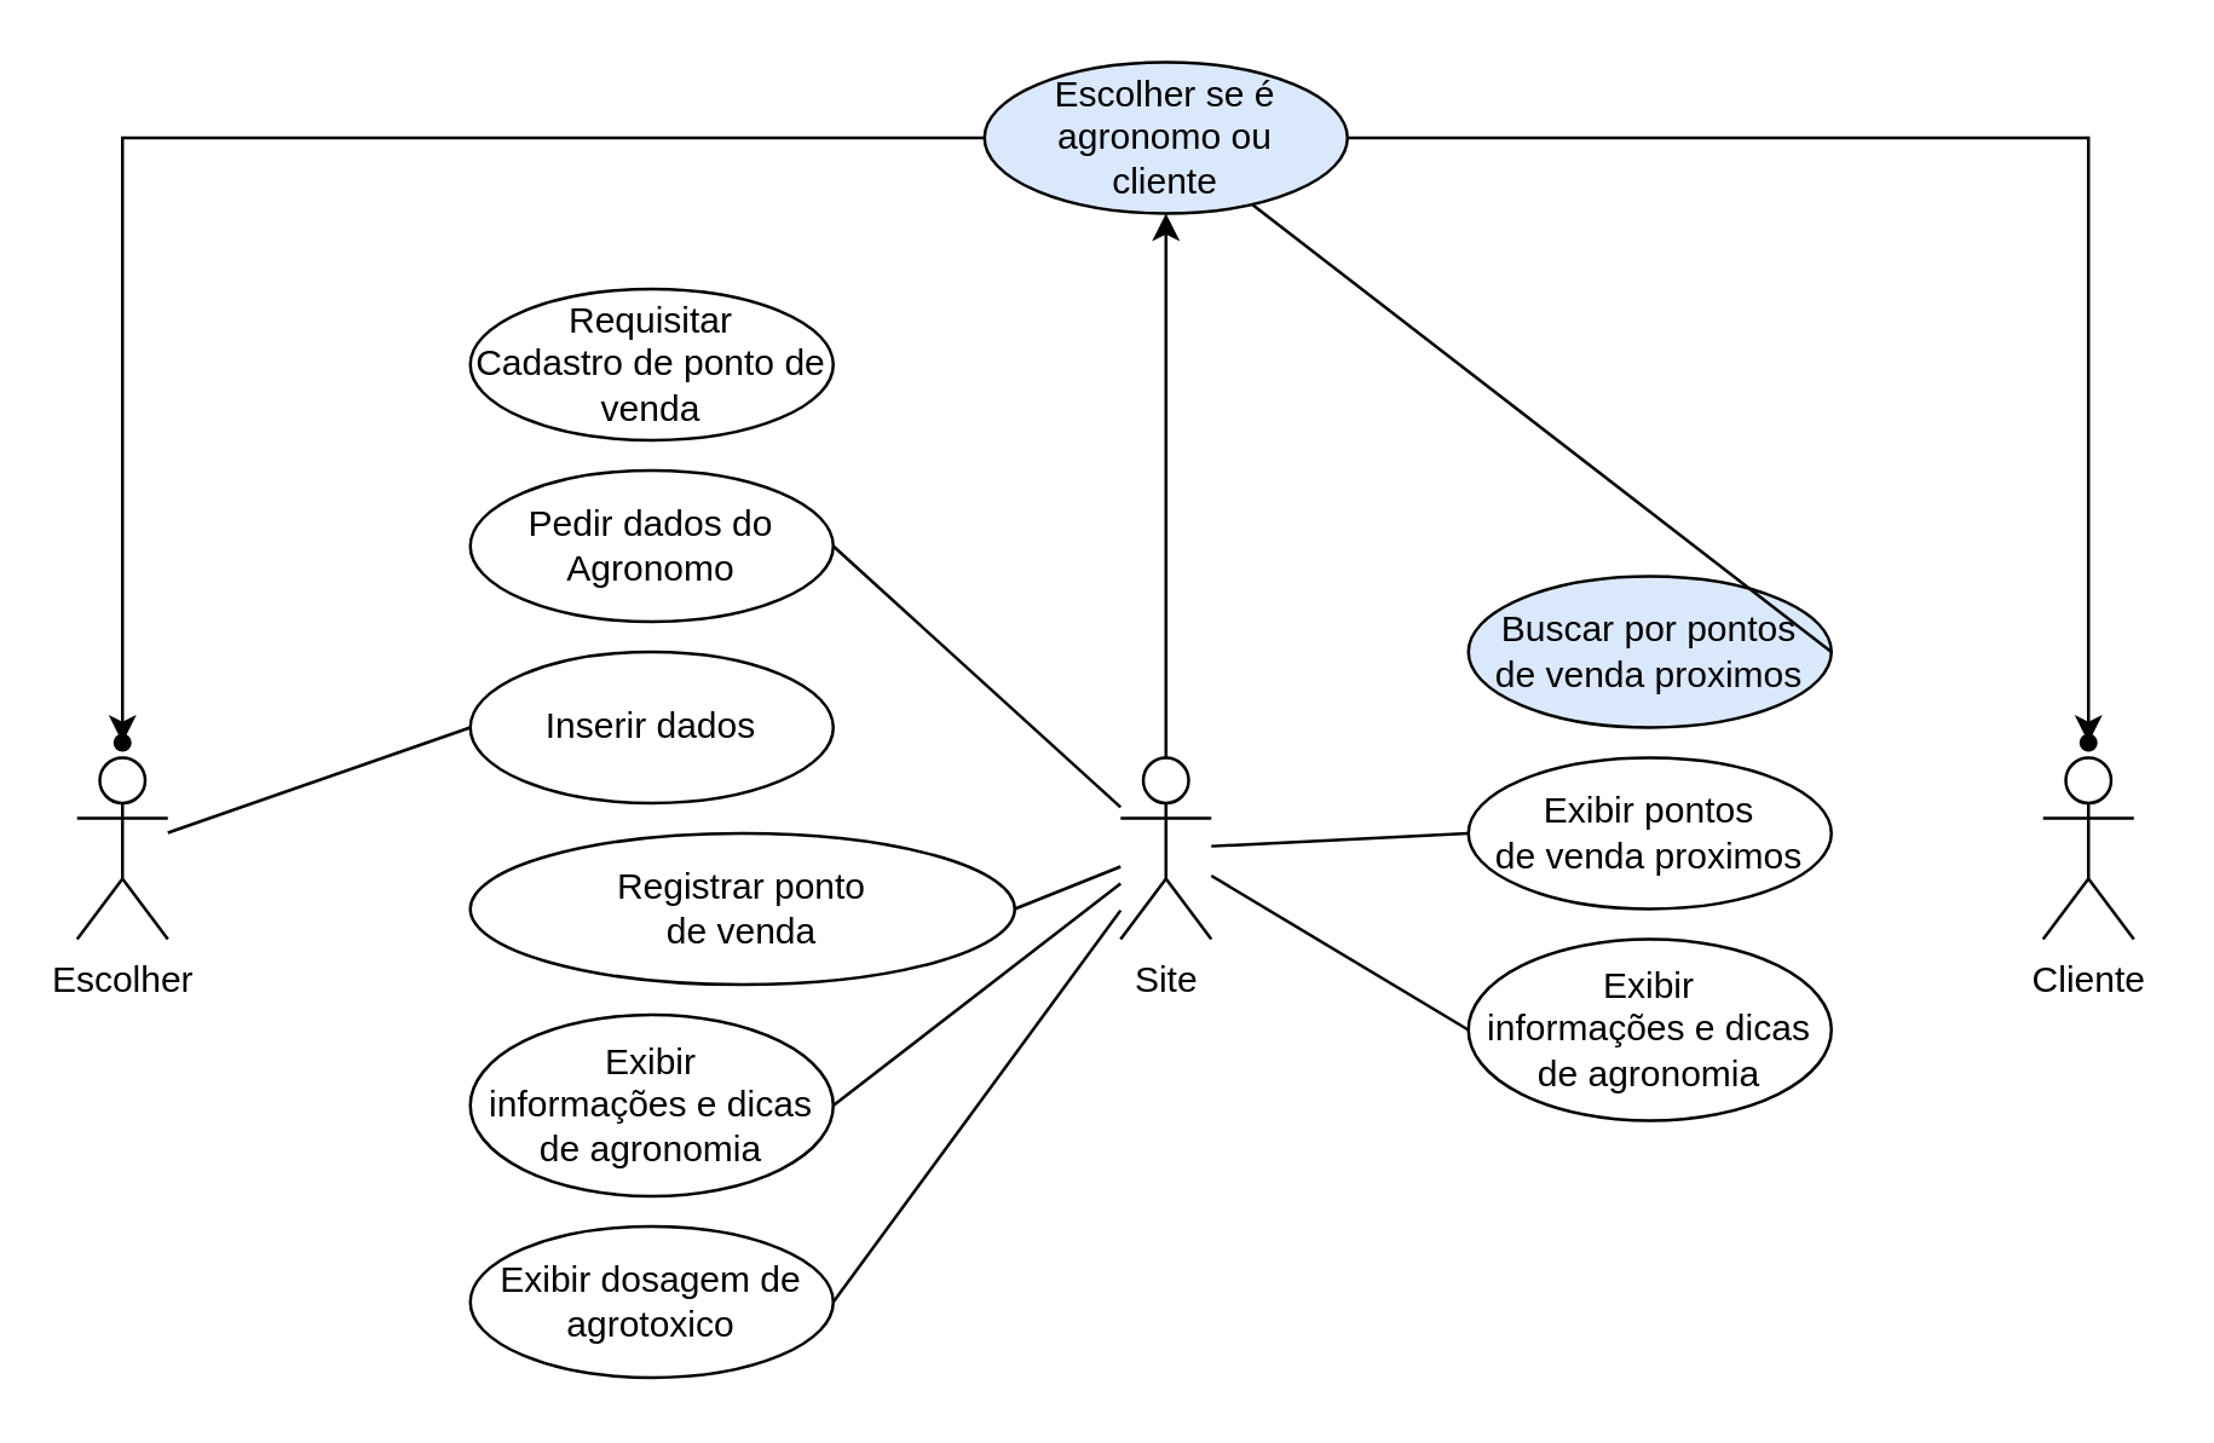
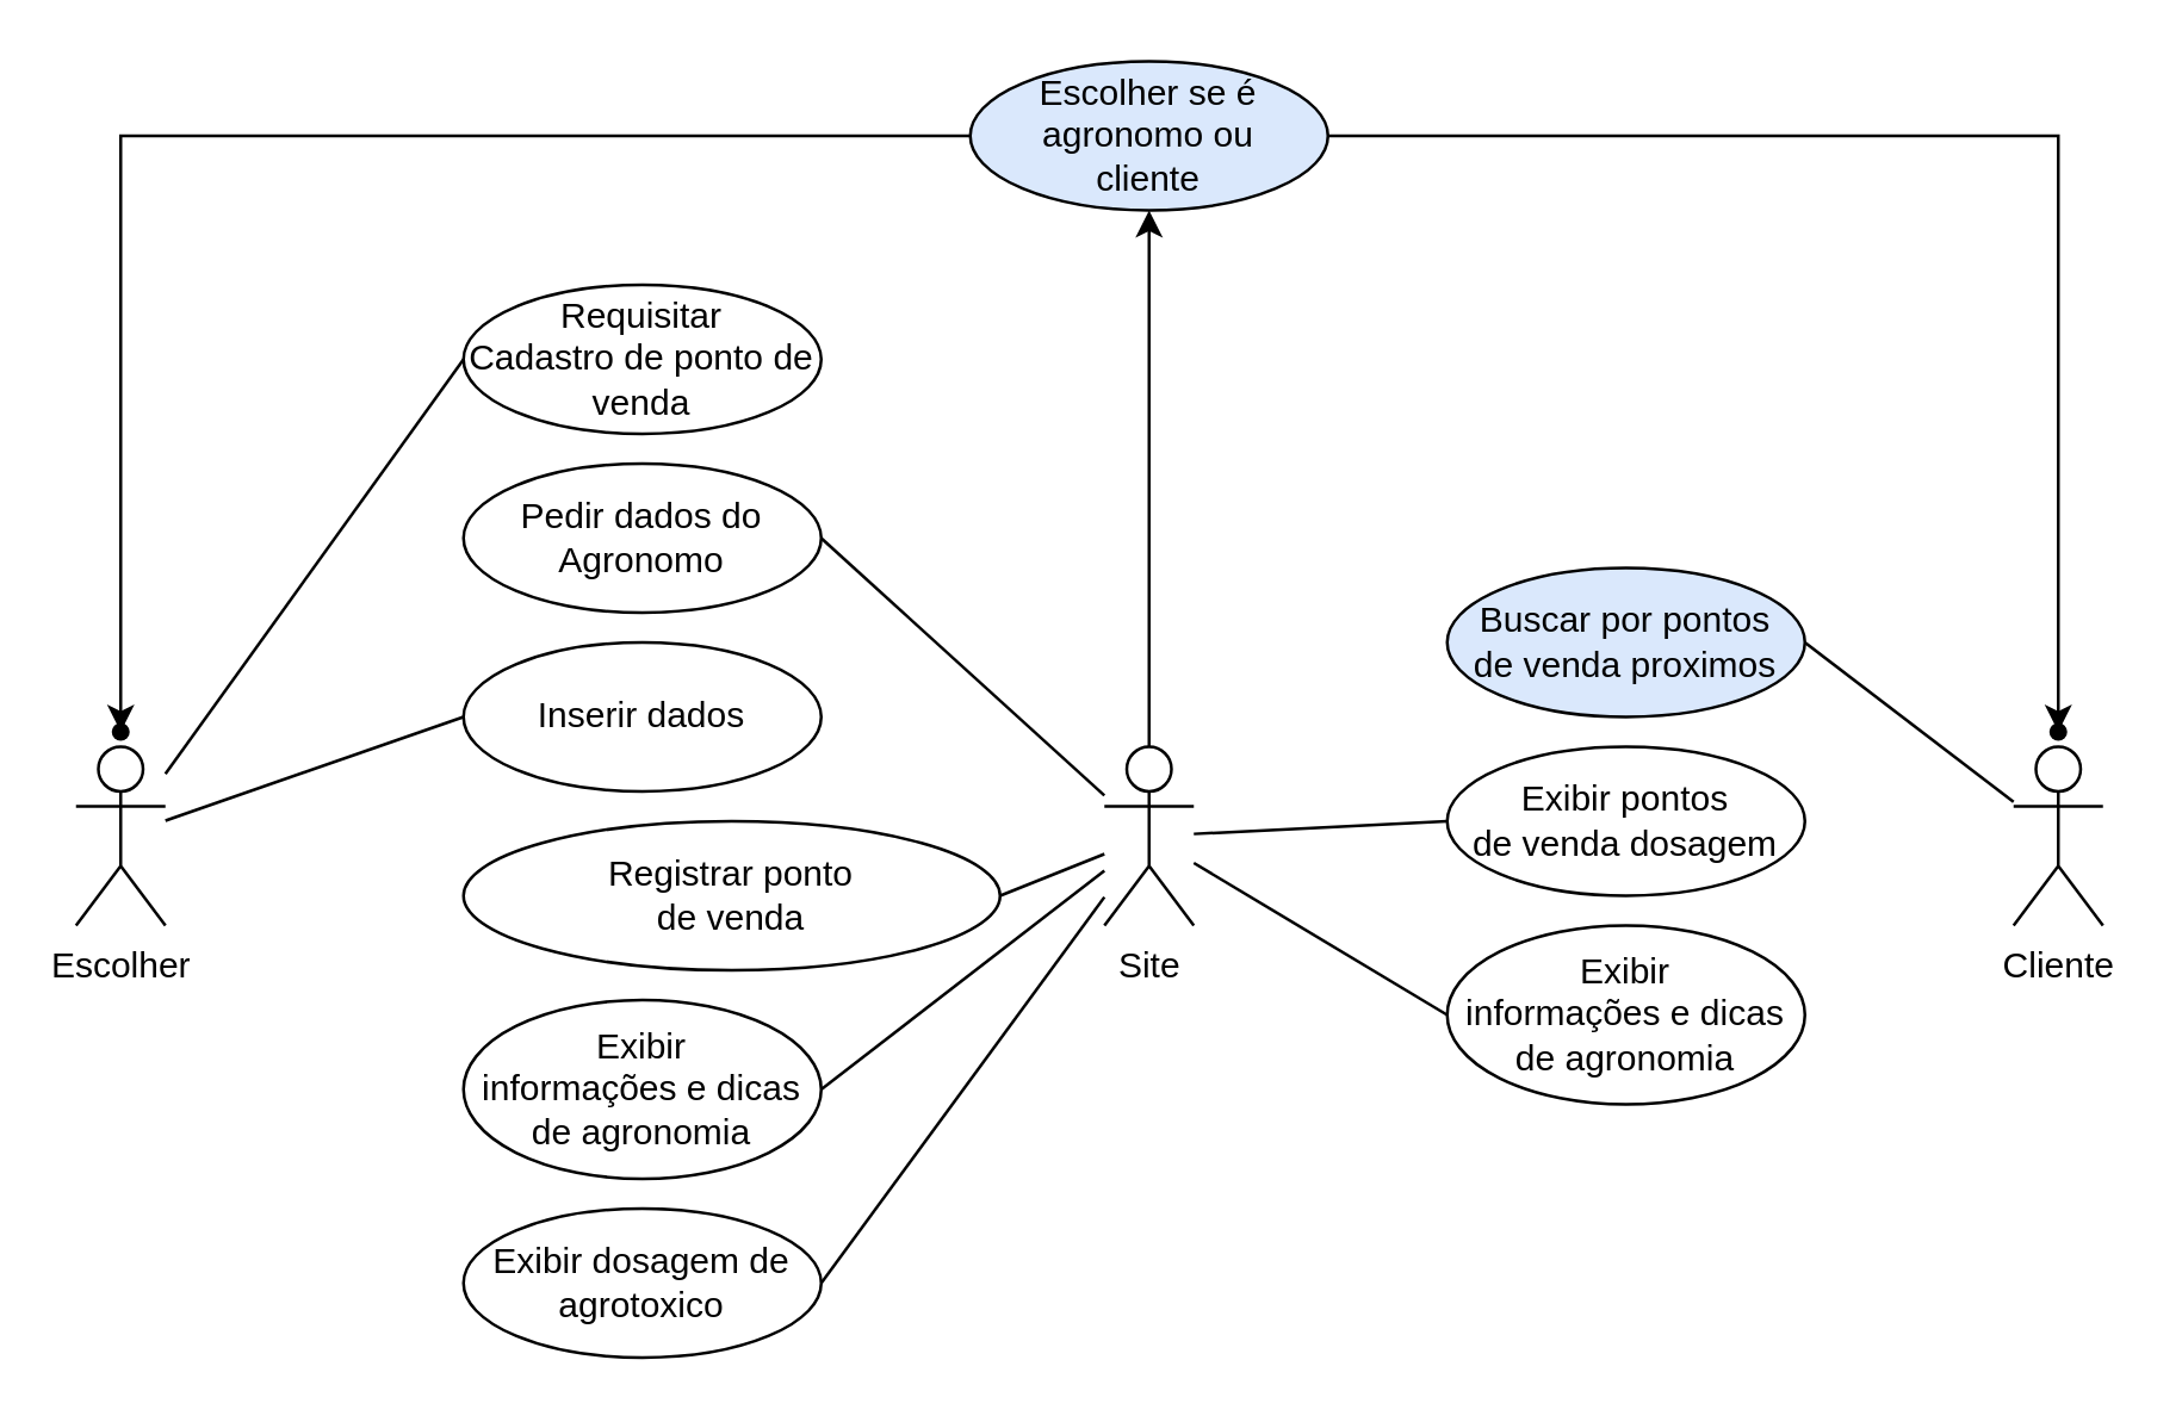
- <mxCell id="24" value="" style="endArrow=none;html=1;rounded=0;exitX=1;exitY=0.5;exitDx=0;exitDy=0;" edge="1" parent="1" source="21" target="7"><mxGeometry width="50" height="50" relative="1" as="geometry"><mxPoint x="365" y="170" as="sourcePoint" /><mxPoint x="415" y="120" as="targetPoint" /></mxGeometry></mxCell>
+ <mxCell id="24" value="" style="endArrow=none;html=1;rounded=0;exitX=1;exitY=0.5;exitDx=0;exitDy=0;" edge="1" parent="1" source="21" target="3"><mxGeometry width="50" height="50" relative="1" as="geometry"><mxPoint x="365" y="170" as="sourcePoint" /><mxPoint x="415" y="120" as="targetPoint" /></mxGeometry></mxCell>
+ <mxCell id="10" value="" style="endArrow=none;html=1;rounded=0;entryX=0;entryY=0.5;entryDx=0;entryDy=0;" edge="1" parent="1" source="4" target="9"><mxGeometry width="50" height="50" relative="1" as="geometry"><mxPoint x="395" y="180" as="sourcePoint" /><mxPoint x="445" y="130" as="targetPoint" /></mxGeometry></mxCell>
- <mxCell id="22" value="Exibir pontos&lt;br&gt;de venda proximos" style="ellipse;whiteSpace=wrap;html=1;" vertex="1" parent="1"><mxGeometry x="485" y="250" width="120" height="50" as="geometry" /></mxCell>
+ <mxCell id="22" value="Exibir pontos&lt;br&gt;de venda dosagem" style="ellipse;whiteSpace=wrap;html=1;" vertex="1" parent="1"><mxGeometry x="485" y="250" width="120" height="50" as="geometry" /></mxCell>
